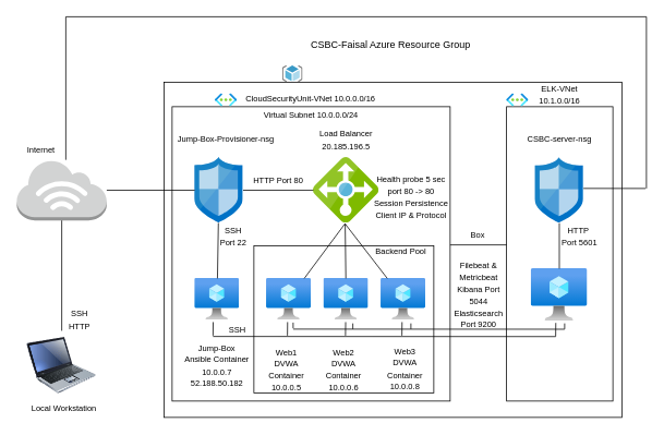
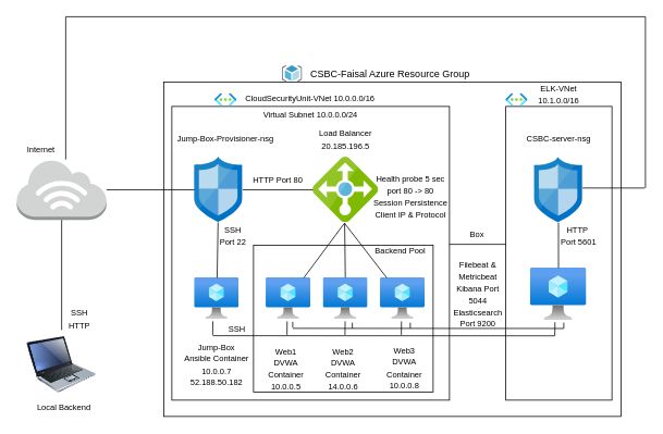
- <mxCell id="6" value="CSBC-Faisal Azure Resource Group" style="text;html=1;strokeColor=none;fillColor=none;align=center;verticalAlign=middle;whiteSpace=wrap;rounded=0;" parent="1" vertex="1"><mxGeometry x="370" y="45" width="215" height="20" as="geometry" /></mxCell>
+ <mxCell id="6" value="CSBC-Faisal Azure Resource Group" style="text;html=1;strokeColor=none;fillColor=none;align=center;verticalAlign=middle;whiteSpace=wrap;rounded=0;" parent="1" vertex="1"><mxGeometry x="370" y="80" width="215" height="20" as="geometry" /></mxCell>
- <mxCell id="15" value="&lt;font style=&quot;font-size: 10px&quot;&gt;&lt;font&gt;Web2&lt;br&gt;DVWA Container&lt;br&gt;&lt;/font&gt;10.0.0.6&lt;/font&gt;" style="text;html=1;strokeColor=none;fillColor=none;align=center;verticalAlign=middle;whiteSpace=wrap;rounded=0;" parent="1" vertex="1"><mxGeometry x="390" y="430.73" width="60" height="40" as="geometry" /></mxCell>
+ <mxCell id="15" value="&lt;font style=&quot;font-size: 10px&quot;&gt;&lt;font&gt;Web2&lt;br&gt;DVWA Container&lt;br&gt;&lt;/font&gt;14.0.0.6&lt;/font&gt;" style="text;html=1;strokeColor=none;fillColor=none;align=center;verticalAlign=middle;whiteSpace=wrap;rounded=0;" parent="1" vertex="1"><mxGeometry x="390" y="430.73" width="60" height="40" as="geometry" /></mxCell>
- <mxCell id="64" value="&lt;font style=&quot;font-size: 10px&quot;&gt;Local Workstation&lt;/font&gt;" style="text;html=1;strokeColor=none;fillColor=none;align=center;verticalAlign=middle;whiteSpace=wrap;rounded=0;" parent="1" vertex="1"><mxGeometry x="32.78" y="488.51" width="90" height="20" as="geometry" /></mxCell>
+ <mxCell id="64" value="&lt;font style=&quot;font-size: 10px&quot;&gt;Local Backend&lt;/font&gt;" style="text;html=1;strokeColor=none;fillColor=none;align=center;verticalAlign=middle;whiteSpace=wrap;rounded=0;" parent="1" vertex="1"><mxGeometry x="32.78" y="488.51" width="90" height="20" as="geometry" /></mxCell>
